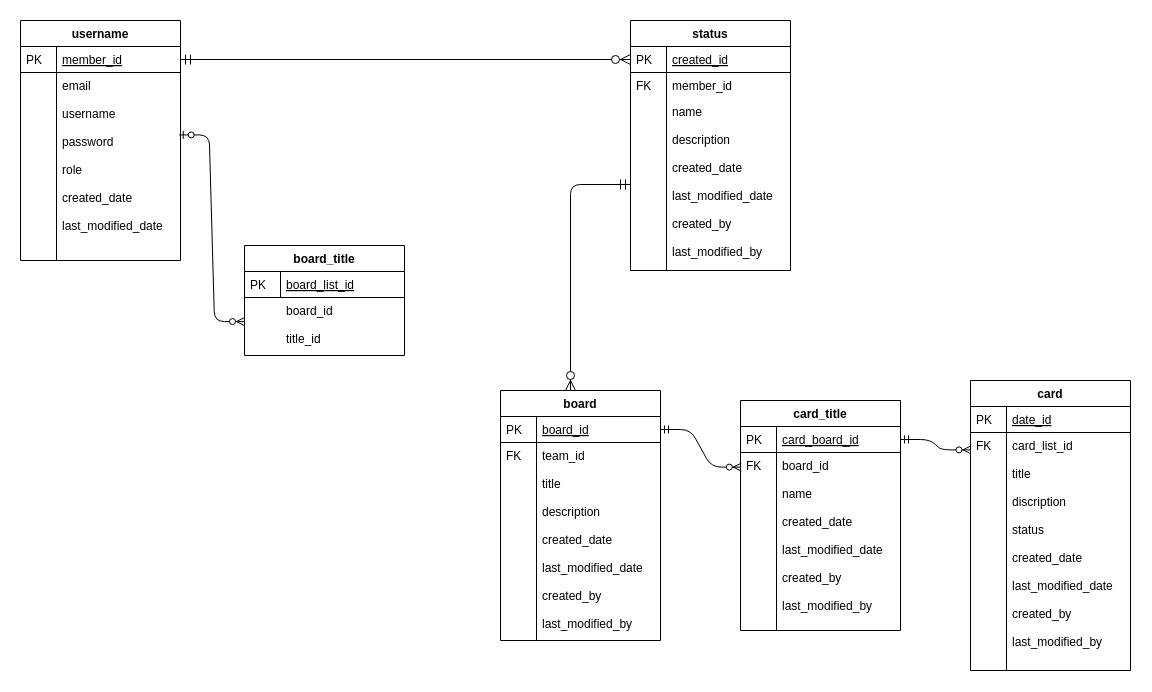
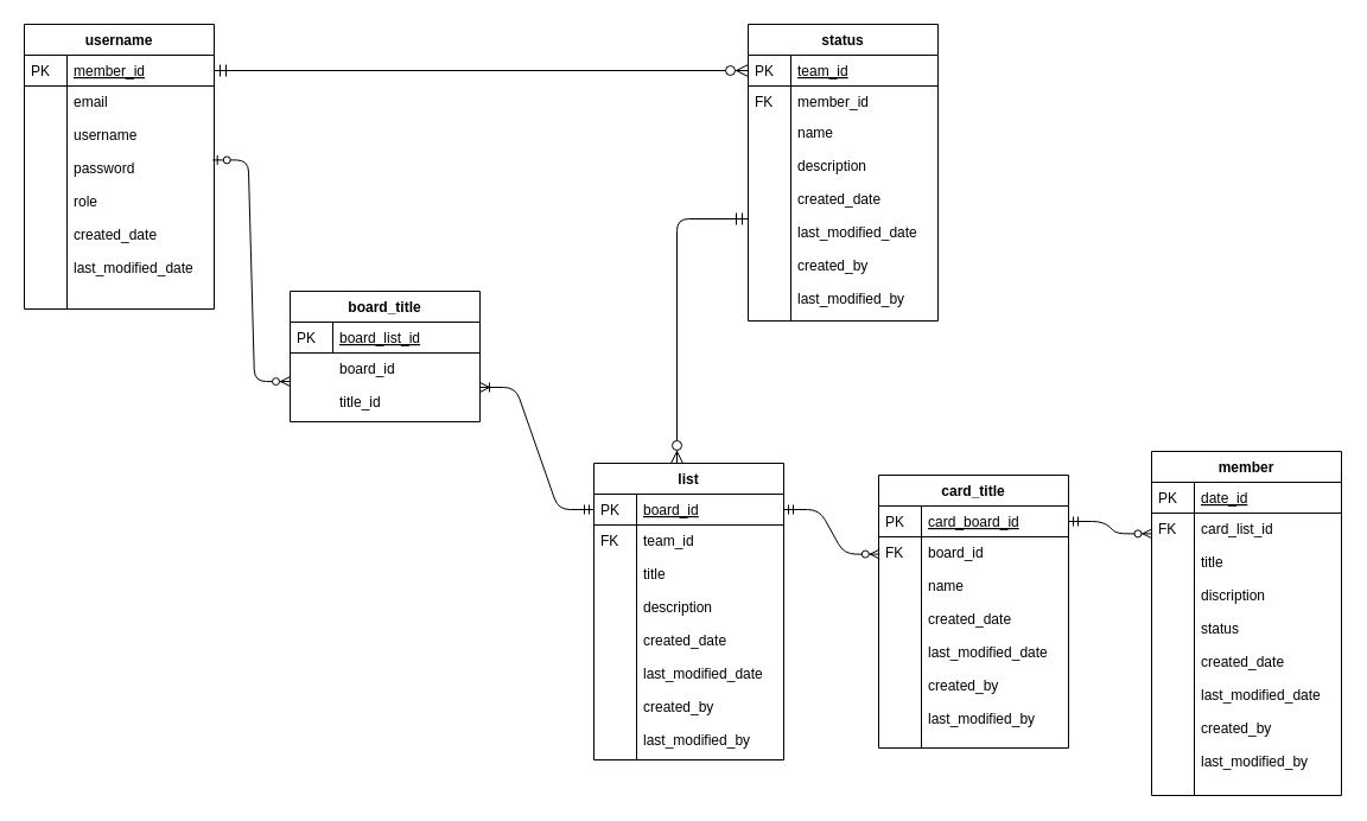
- <mxCell id="8" value="created_id" style="shape=partialRectangle;top=0;left=0;right=0;bottom=1;align=left;verticalAlign=top;fillColor=none;spacingLeft=40;spacingRight=4;overflow=hidden;rotatable=0;points=[[0,0.5],[1,0.5]];portConstraint=eastwest;dropTarget=0;rounded=0;shadow=0;strokeWidth=1;fontStyle=4" parent="7" vertex="1"><mxGeometry y="26" width="160" height="26" as="geometry" /></mxCell>
+ <mxCell id="8" value="team_id" style="shape=partialRectangle;top=0;left=0;right=0;bottom=1;align=left;verticalAlign=top;fillColor=none;spacingLeft=40;spacingRight=4;overflow=hidden;rotatable=0;points=[[0,0.5],[1,0.5]];portConstraint=eastwest;dropTarget=0;rounded=0;shadow=0;strokeWidth=1;fontStyle=4" parent="7" vertex="1"><mxGeometry y="26" width="160" height="26" as="geometry" /></mxCell>
+ <mxCell id="25" value="" style="edgeStyle=entityRelationEdgeStyle;fontSize=12;html=1;endArrow=ERoneToMany;startArrow=ERmandOne;strokeColor=#000000;" edge="1" parent="1" source="16" target="24"><mxGeometry width="100" height="100" relative="1" as="geometry"><mxPoint x="440" y="380" as="sourcePoint" /><mxPoint x="540" y="280" as="targetPoint" /></mxGeometry></mxCell>
- <mxCell id="27" value="card" style="swimlane;fontStyle=1;childLayout=stackLayout;horizontal=1;startSize=26;horizontalStack=0;resizeParent=1;resizeLast=0;collapsible=1;marginBottom=0;rounded=0;shadow=0;strokeWidth=1;" vertex="1" parent="1"><mxGeometry x="970" y="380" width="160" height="290" as="geometry"><mxRectangle x="20" y="80" width="160" height="26" as="alternateBounds" /></mxGeometry></mxCell>
+ <mxCell id="27" value="member" style="swimlane;fontStyle=1;childLayout=stackLayout;horizontal=1;startSize=26;horizontalStack=0;resizeParent=1;resizeLast=0;collapsible=1;marginBottom=0;rounded=0;shadow=0;strokeWidth=1;" vertex="1" parent="1"><mxGeometry x="970" y="380" width="160" height="290" as="geometry"><mxRectangle x="20" y="80" width="160" height="26" as="alternateBounds" /></mxGeometry></mxCell>
- <mxCell id="15" value="board" style="swimlane;fontStyle=1;childLayout=stackLayout;horizontal=1;startSize=26;horizontalStack=0;resizeParent=1;resizeLast=0;collapsible=1;marginBottom=0;rounded=0;shadow=0;strokeWidth=1;" vertex="1" parent="1"><mxGeometry x="500" y="390" width="160" height="250" as="geometry"><mxRectangle x="20" y="80" width="160" height="26" as="alternateBounds" /></mxGeometry></mxCell>
+ <mxCell id="15" value="list" style="swimlane;fontStyle=1;childLayout=stackLayout;horizontal=1;startSize=26;horizontalStack=0;resizeParent=1;resizeLast=0;collapsible=1;marginBottom=0;rounded=0;shadow=0;strokeWidth=1;" vertex="1" parent="1"><mxGeometry x="500" y="390" width="160" height="250" as="geometry"><mxRectangle x="20" y="80" width="160" height="26" as="alternateBounds" /></mxGeometry></mxCell>
